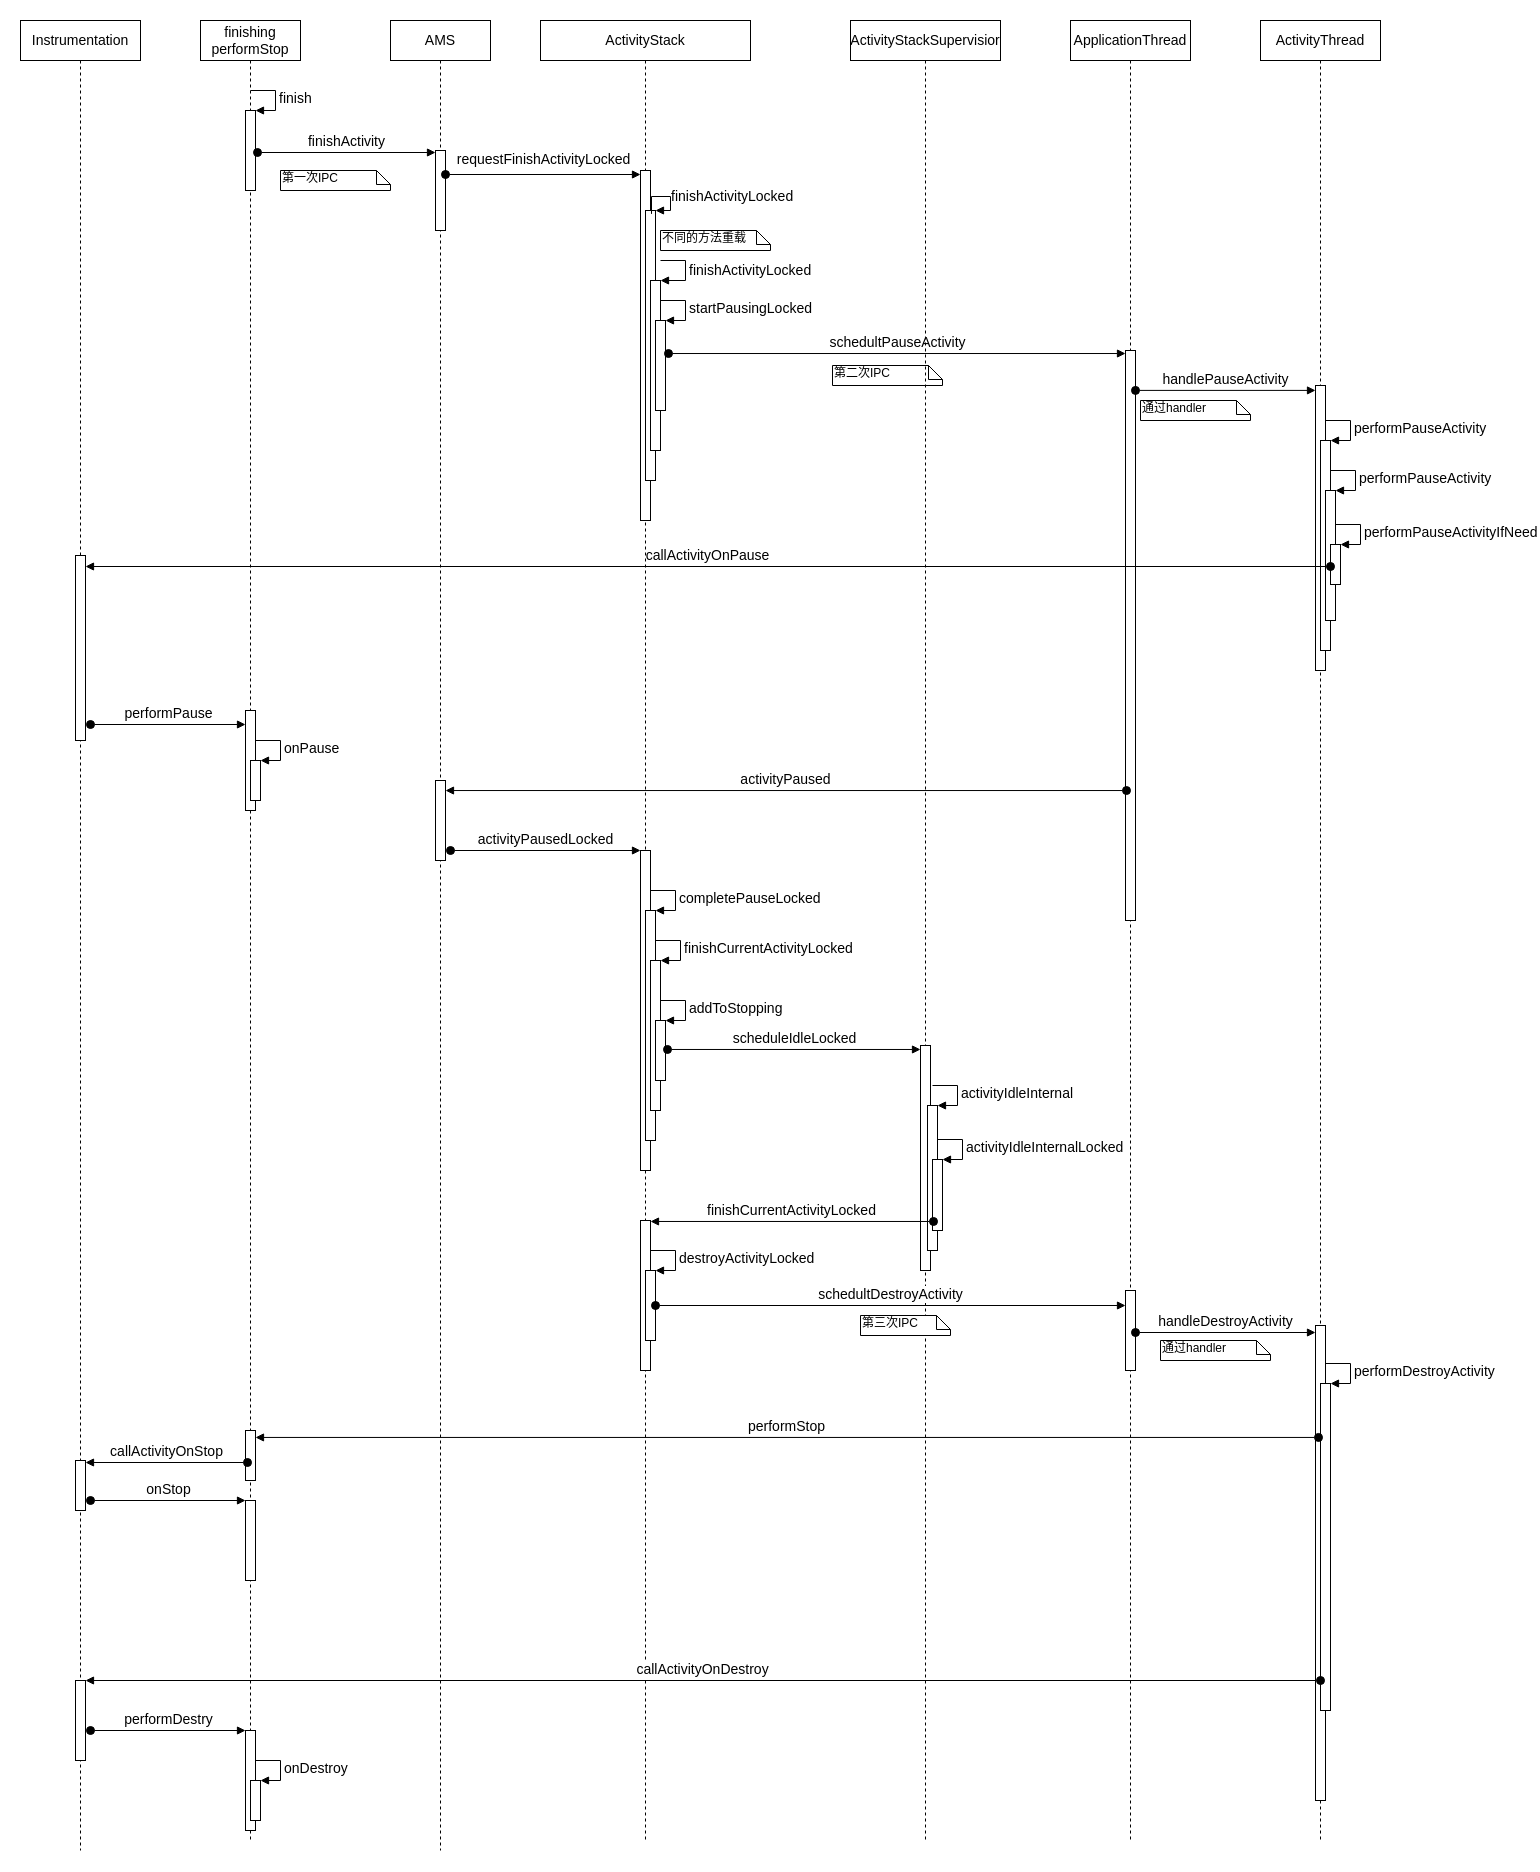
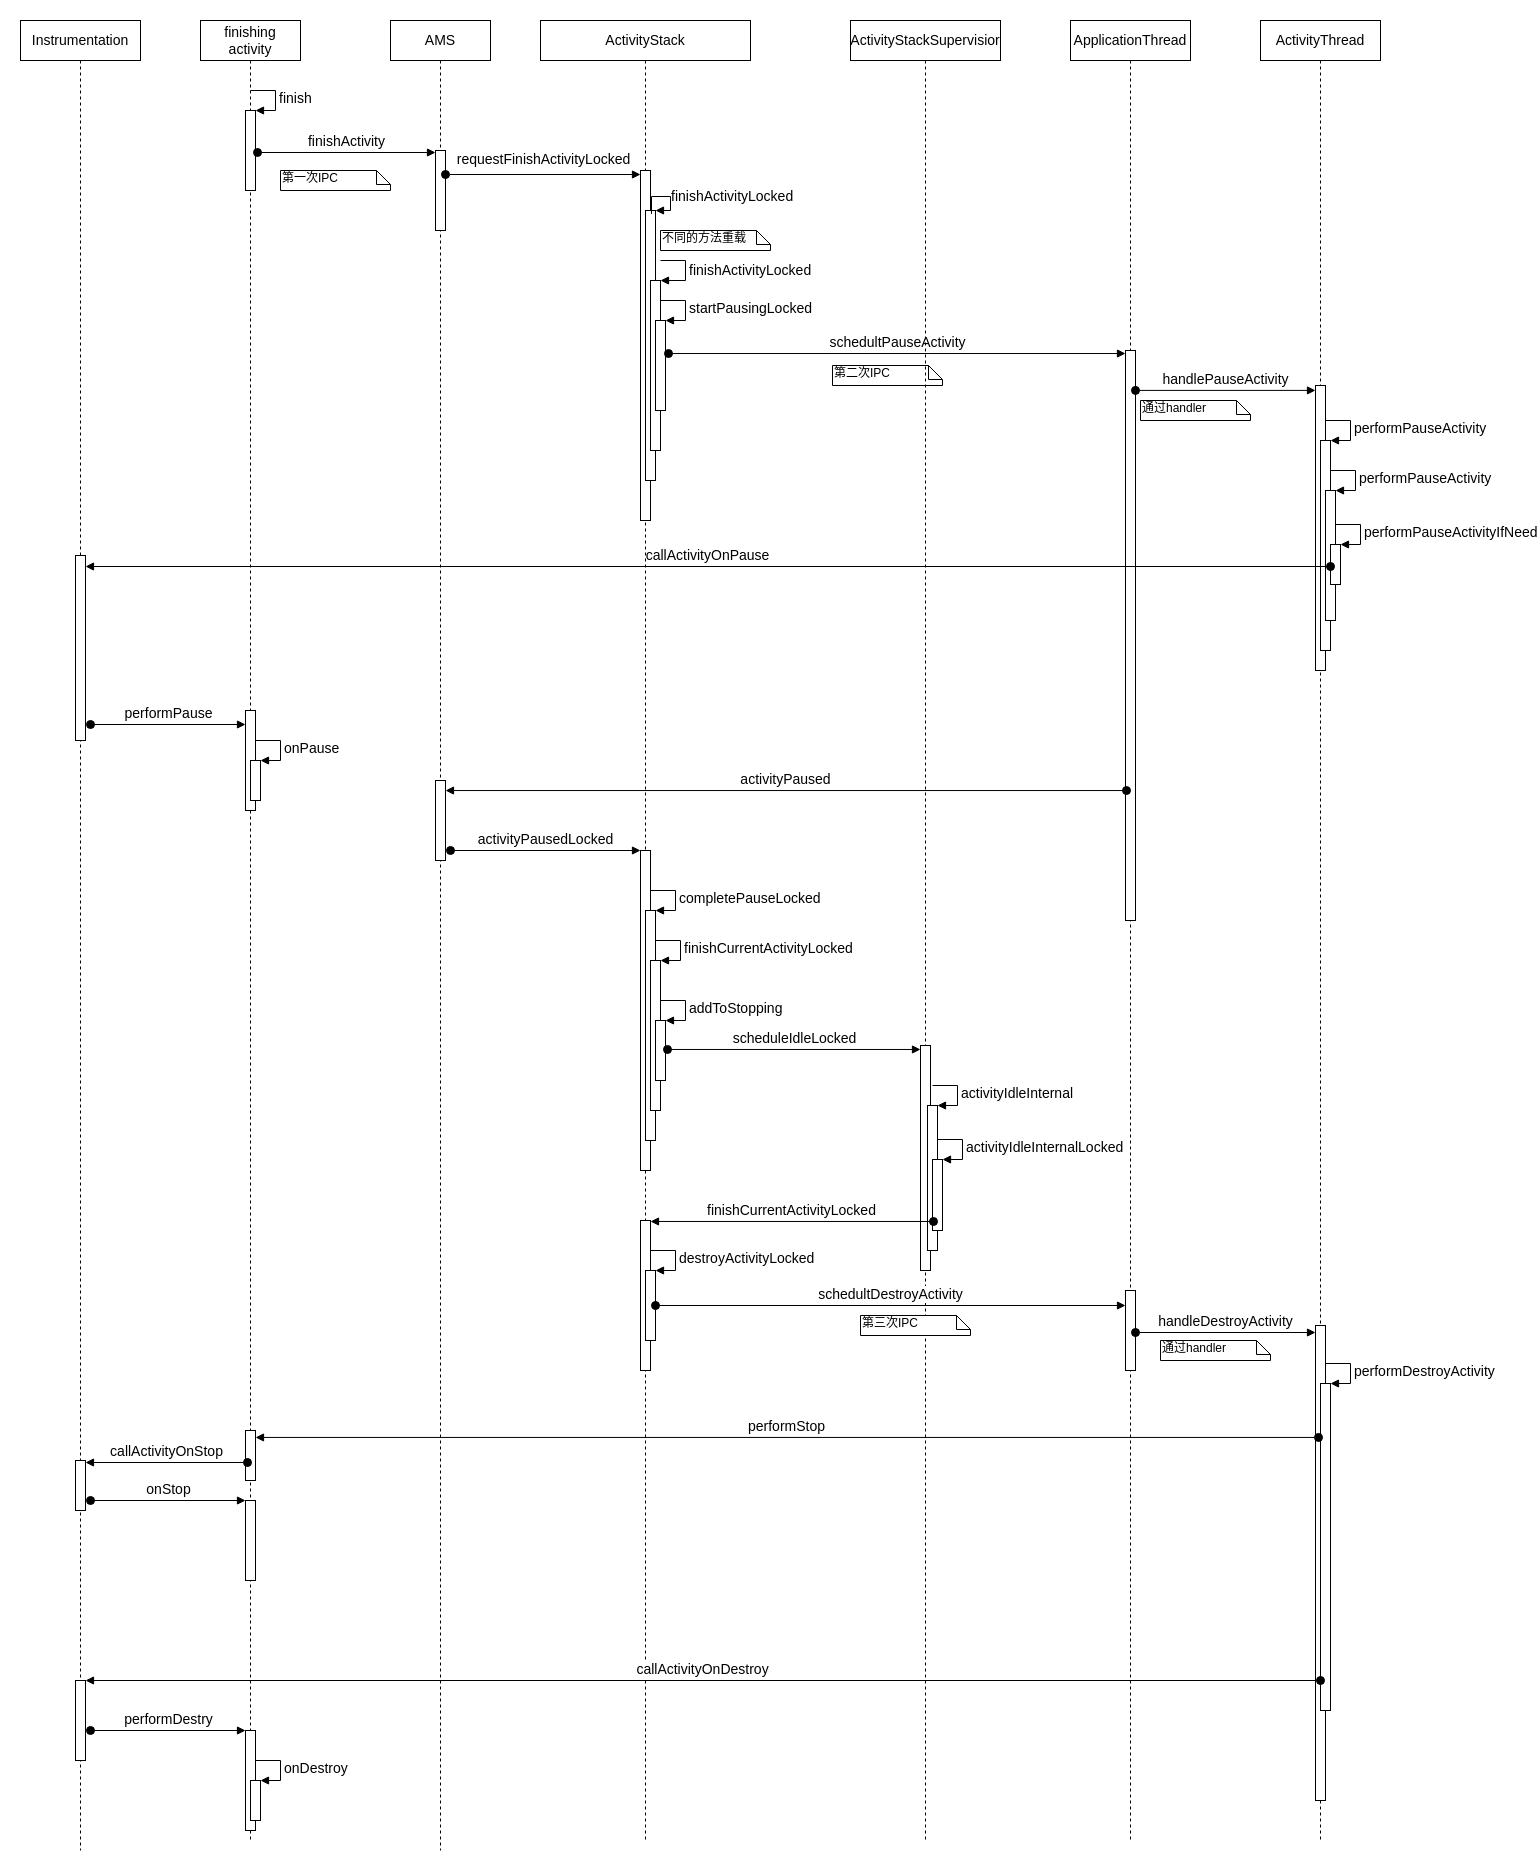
- <mxCell id="2" value="&lt;font style=&quot;font-size: 14px&quot;&gt;finishing performStop&lt;/font&gt;" style="shape=umlLifeline;perimeter=lifelinePerimeter;whiteSpace=wrap;html=1;container=1;collapsible=0;recursiveResize=0;outlineConnect=0;" vertex="1" parent="1"><mxGeometry x="200" y="20" width="100" height="1820" as="geometry" /></mxCell>
+ <mxCell id="2" value="&lt;font style=&quot;font-size: 14px&quot;&gt;finishing activity&lt;/font&gt;" style="shape=umlLifeline;perimeter=lifelinePerimeter;whiteSpace=wrap;html=1;container=1;collapsible=0;recursiveResize=0;outlineConnect=0;" vertex="1" parent="1"><mxGeometry x="200" y="20" width="100" height="1820" as="geometry" /></mxCell>
- <mxCell id="76" value="第三次IPC" style="shape=note;whiteSpace=wrap;html=1;size=14;verticalAlign=top;align=left;spacingTop=-6;" vertex="1" parent="1"><mxGeometry x="860" y="1315" width="90" height="20" as="geometry" /></mxCell>
+ <mxCell id="76" value="第三次IPC" style="shape=note;whiteSpace=wrap;html=1;size=14;verticalAlign=top;align=left;spacingTop=-6;" vertex="1" parent="1"><mxGeometry x="860" y="1315" width="110" height="20" as="geometry" /></mxCell>
